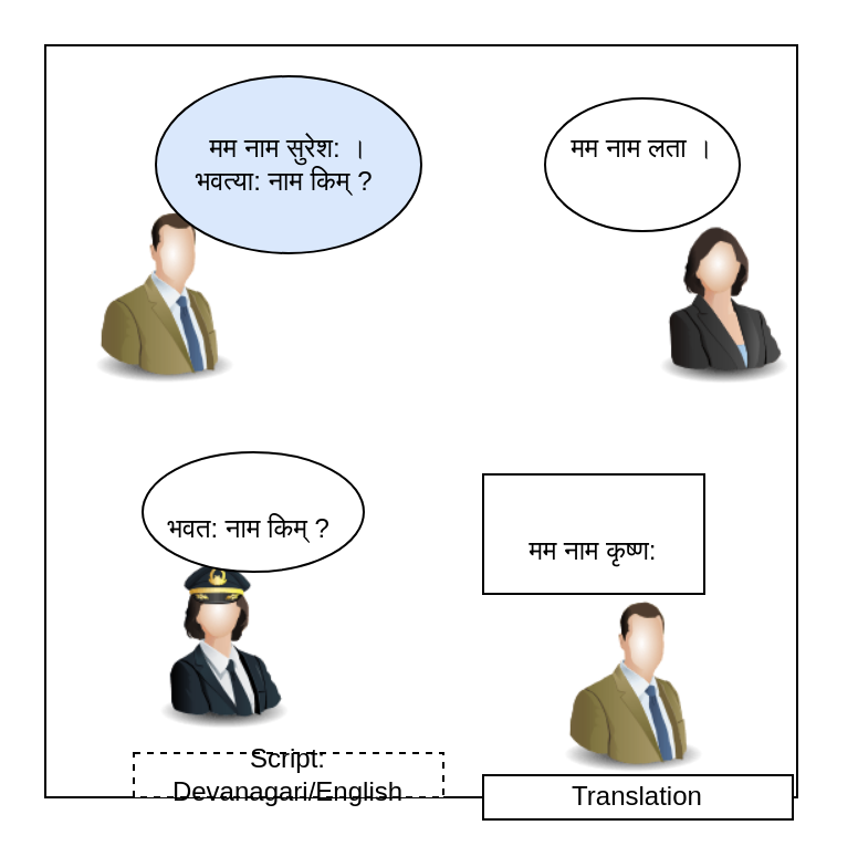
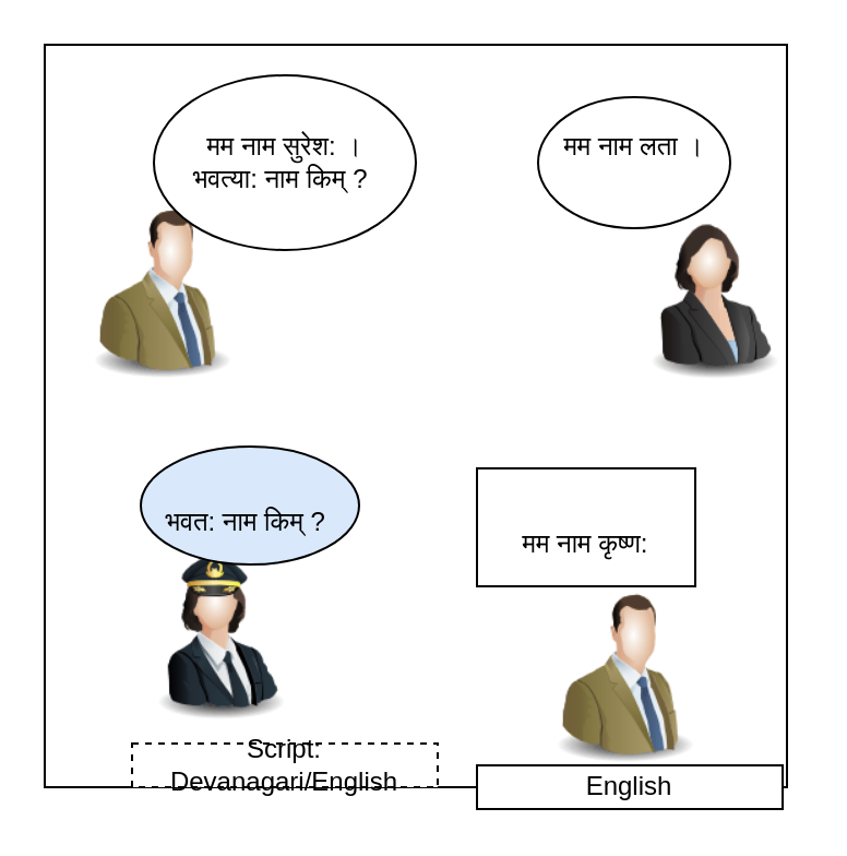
- <mxCell id="5" value="मम नाम सुरेश: ।&lt;br&gt;भवत्या: नाम किम् ?&amp;nbsp;" style="ellipse;whiteSpace=wrap;html=1;fillColor=#dae8fc;" vertex="1" parent="1"><mxGeometry x="70" y="34" width="120" height="80" as="geometry" /></mxCell>
+ <mxCell id="5" value="मम नाम सुरेश: ।&lt;br&gt;भवत्या: नाम किम् ?&amp;nbsp;" style="ellipse;whiteSpace=wrap;html=1;" vertex="1" parent="1"><mxGeometry x="70" y="34" width="120" height="80" as="geometry" /></mxCell>
- <mxCell id="9" value="&lt;br&gt;भवत: नाम किम् ?&amp;nbsp;" style="ellipse;whiteSpace=wrap;html=1;" vertex="1" parent="1"><mxGeometry x="64" y="204" width="100" height="54" as="geometry" /></mxCell>
+ <mxCell id="9" value="&lt;br&gt;भवत: नाम किम् ?&amp;nbsp;" style="ellipse;whiteSpace=wrap;html=1;fillColor=#dae8fc;" vertex="1" parent="1"><mxGeometry x="64" y="204" width="100" height="54" as="geometry" /></mxCell>
- <mxCell id="12" value="Translation" style="rounded=0;whiteSpace=wrap;html=1;" vertex="1" parent="1"><mxGeometry x="218" y="350" width="140" height="20" as="geometry" /></mxCell>
+ <mxCell id="12" value="English" style="rounded=0;whiteSpace=wrap;html=1;" vertex="1" parent="1"><mxGeometry x="218" y="350" width="140" height="20" as="geometry" /></mxCell>
